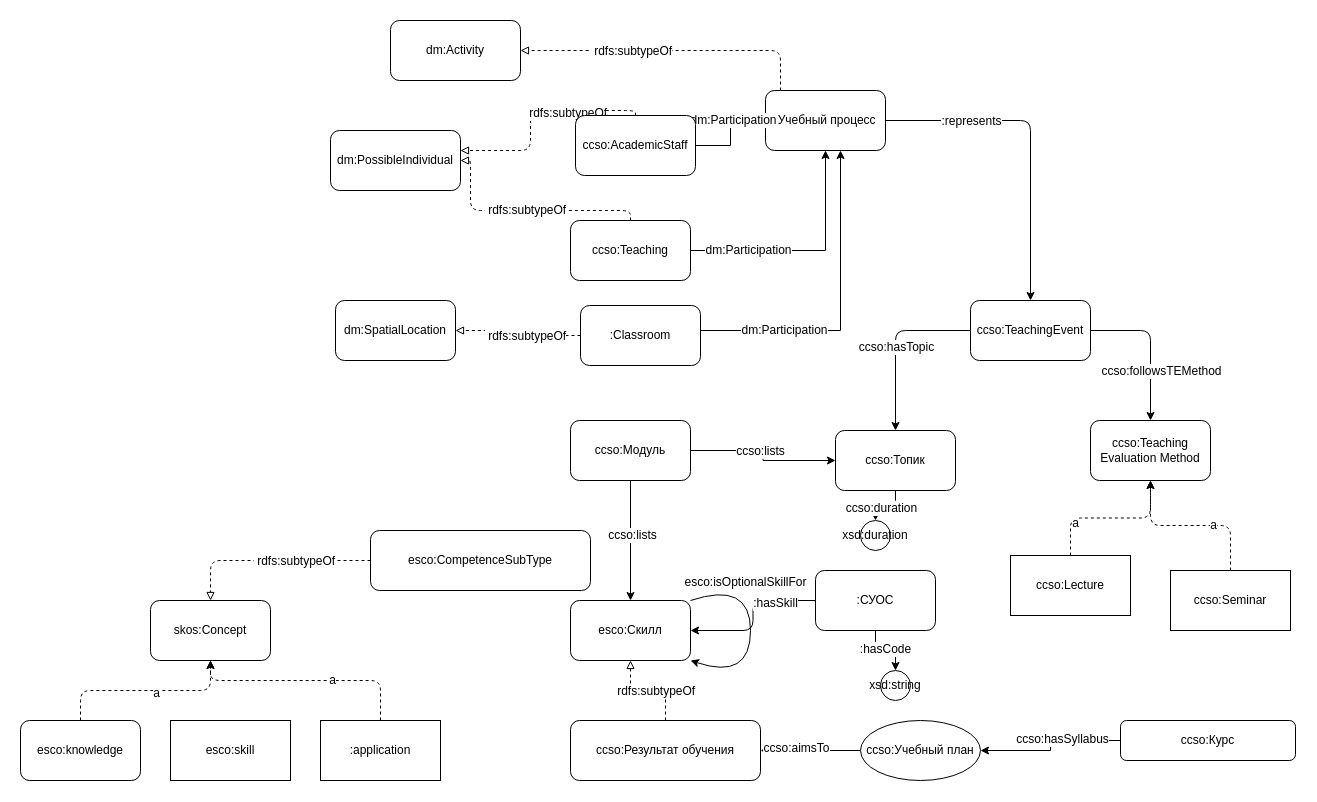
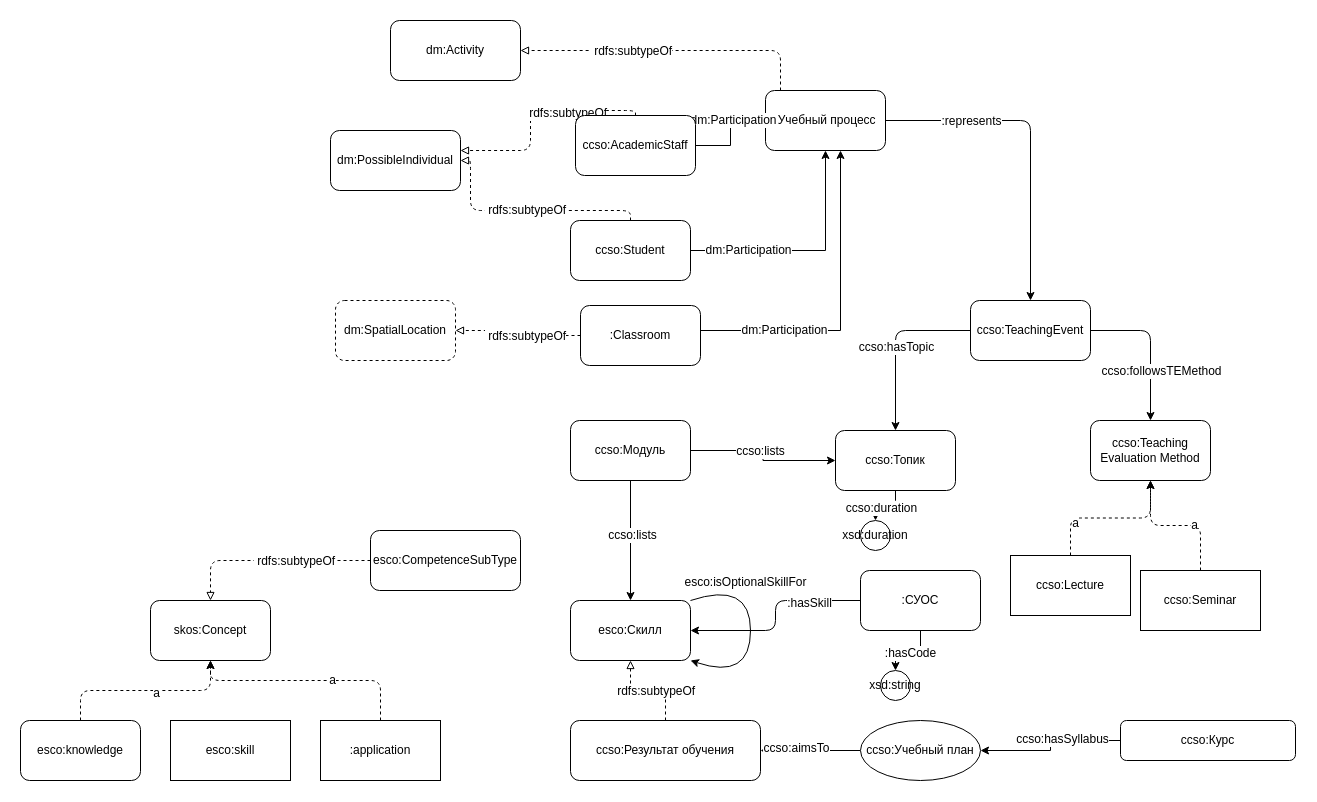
- <mxCell id="72" value="ccso:Teaching" style="rounded=1;whiteSpace=wrap;html=1;" parent="1" vertex="1"><mxGeometry x="570" y="220" width="120" height="60" as="geometry" /></mxCell>
+ <mxCell id="72" value="ccso:Student" style="rounded=1;whiteSpace=wrap;html=1;" parent="1" vertex="1"><mxGeometry x="570" y="220" width="120" height="60" as="geometry" /></mxCell>
- <mxCell id="73" value="dm:SpatialLocation" style="rounded=1;whiteSpace=wrap;html=1;" parent="1" vertex="1"><mxGeometry x="335" y="300" width="120" height="60" as="geometry" /></mxCell>
+ <mxCell id="73" value="dm:SpatialLocation" style="rounded=1;whiteSpace=wrap;html=1;dashed=1;" parent="1" vertex="1"><mxGeometry x="335" y="300" width="120" height="60" as="geometry" /></mxCell>
- <mxCell id="33" value="esco:CompetenceSubType" style="rounded=1;whiteSpace=wrap;html=1;" parent="1" vertex="1"><mxGeometry x="370" y="530" width="220" height="60" as="geometry" /></mxCell>
+ <mxCell id="33" value="esco:CompetenceSubType" style="rounded=1;whiteSpace=wrap;html=1;" parent="1" vertex="1"><mxGeometry x="370" y="530" width="150" height="60" as="geometry" /></mxCell>
- <mxCell id="9" value=":СУОС" style="rounded=1;whiteSpace=wrap;html=1;" parent="1" vertex="1"><mxGeometry x="815" y="570" width="120" height="60" as="geometry" /></mxCell>
+ <mxCell id="9" value=":СУОС" style="rounded=1;whiteSpace=wrap;html=1;" parent="1" vertex="1"><mxGeometry x="860" y="570" width="120" height="60" as="geometry" /></mxCell>
- <mxCell id="52" value="ccso:Seminar" style="rounded=0;whiteSpace=wrap;html=1;" parent="1" vertex="1"><mxGeometry x="1170" y="570" width="120" height="60" as="geometry" /></mxCell>
+ <mxCell id="52" value="ccso:Seminar" style="rounded=0;whiteSpace=wrap;html=1;" parent="1" vertex="1"><mxGeometry x="1140" y="570" width="120" height="60" as="geometry" /></mxCell>
